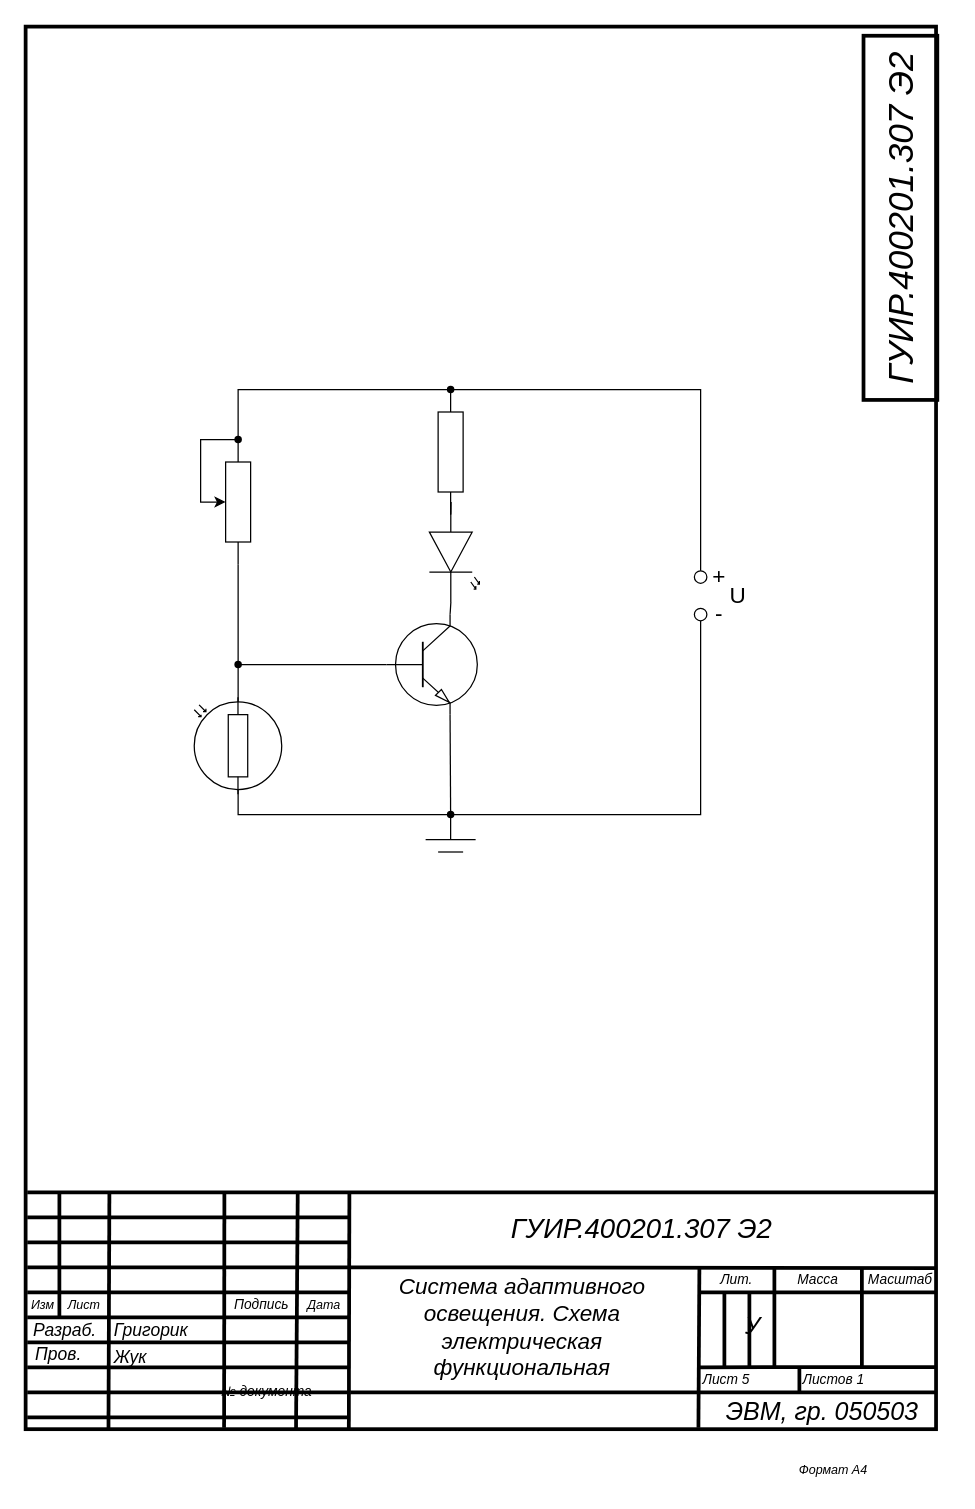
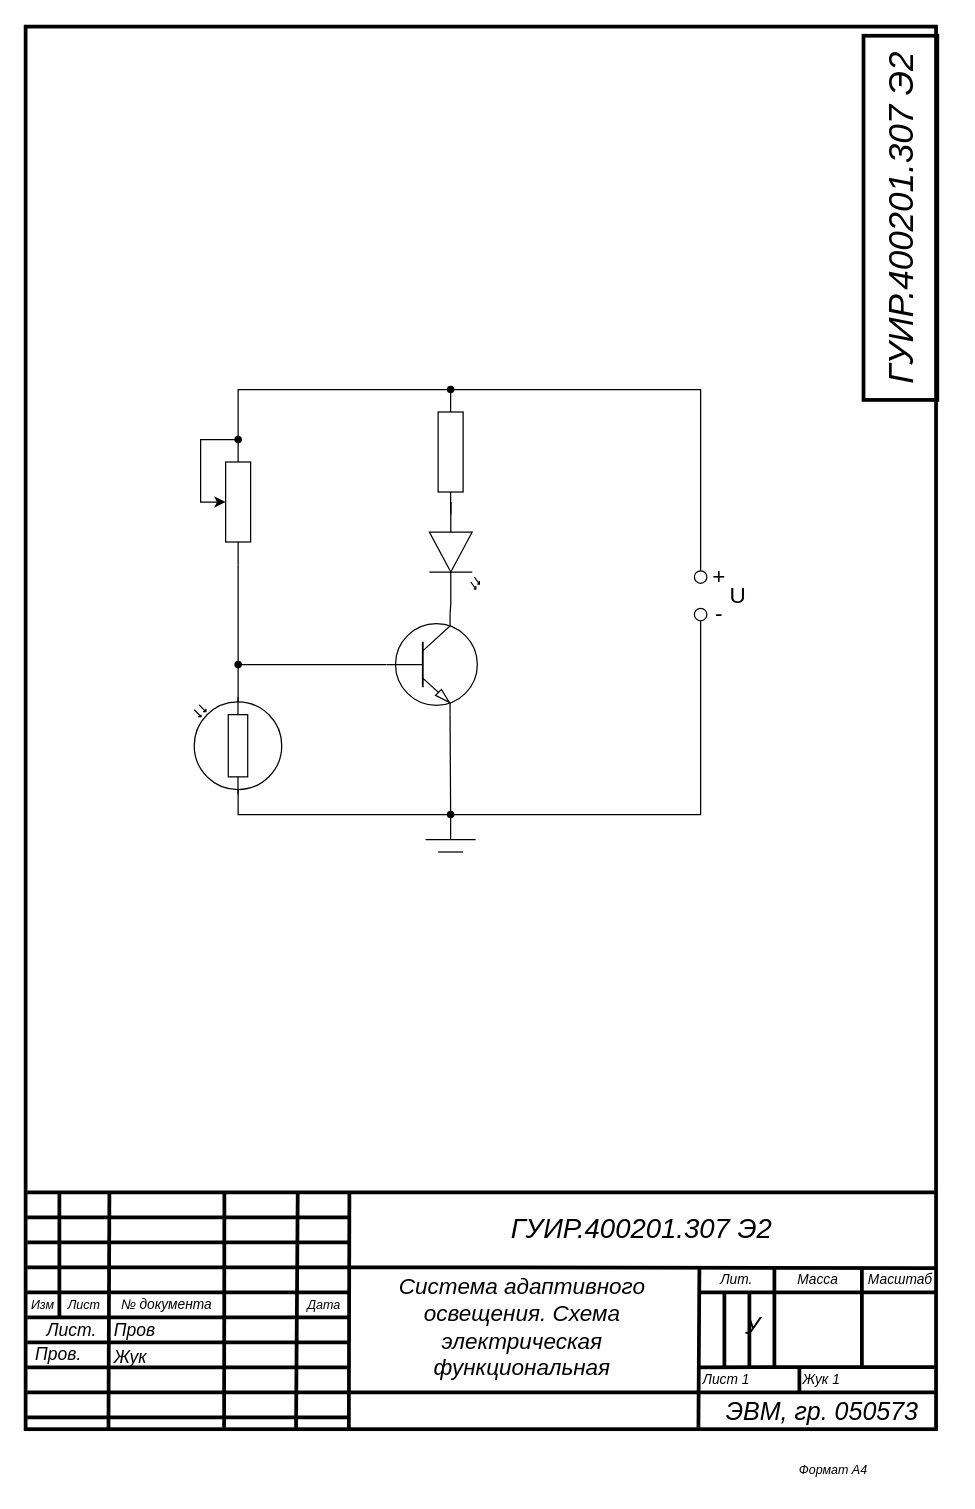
- <mxCell id="30" value="&lt;font style=&quot;font-size:11px;font-family:Arial;color:#000000;direction:ltr;letter-spacing:0px;line-height:120%;opacity:1&quot;&gt;&lt;i&gt;Подпись&lt;br/&gt;&lt;/i&gt;&lt;/font&gt;" style="verticalAlign=middle;align=center;vsdxID=169;fillColor=none;gradientColor=none;shape=stencil(nZBLDoAgDERP0z3SIyjew0SURgSD+Lu9kMZoXLhwN9O+tukAlrNpJg1SzDH4QW/URgNYgZTkjA4UkwJUgGXng+6DX1zLfmoymdXo17xh5zmRJ6Q42BWCfc2oJfdAr+Yv+AP9Cb7OJ3H/2JG1HNGz/84klThPVCc=);strokeColor=none;strokeWidth=3;spacingTop=-1;spacingBottom=-1;spacingLeft=-1;spacingRight=-1;labelBackgroundColor=none;rounded=0;html=1;whiteSpace=wrap;" vertex="1" parent="1"><mxGeometry x="181.01" y="1035.2" width="56" height="16" as="geometry" /></mxCell>
- <mxCell id="39" value="&lt;p style=&quot;margin-left: 0 ; margin-right: 0 ; margin-top: 0px ; margin-bottom: 0px ; text-indent: 0 ; direction: ltr&quot;&gt;&lt;font style=&quot;font-family: &amp;#34;arial&amp;#34; ; color: rgb(0 , 0 , 0) ; direction: ltr ; letter-spacing: 0px ; line-height: 120% ; opacity: 1&quot;&gt;&lt;i&gt;&lt;font style=&quot;font-size: 14px&quot;&gt;Разраб.&lt;/font&gt;&lt;br&gt;&lt;/i&gt;&lt;/font&gt;&lt;/p&gt;" style="verticalAlign=middle;align=right;vsdxID=178;fillColor=none;gradientColor=none;shape=stencil(nZBLDoAgDERP0z3SIyjew0SURgSD+Lu9kMZoXLhwN9O+tukAlrNpJg1SzDH4QW/URgNYgZTkjA4UkwJUgGXng+6DX1zLfmoymdXo17xh5zmRJ6Q42BWCfc2oJfdAr+Yv+AP9Cb7OJ3H/2JG1HNGz/84klThPVCc=);strokeColor=none;strokeWidth=3;spacingTop=-1;spacingBottom=-1;spacingLeft=-1;spacingRight=-1;labelBackgroundColor=none;rounded=0;html=1;whiteSpace=wrap;" vertex="1" parent="1"><mxGeometry x="21.01" y="1055.2" width="57.05" height="17" as="geometry" /></mxCell>
+ <mxCell id="39" value="&lt;p style=&quot;margin-left: 0 ; margin-right: 0 ; margin-top: 0px ; margin-bottom: 0px ; text-indent: 0 ; direction: ltr&quot;&gt;&lt;font style=&quot;font-family: &amp;#34;arial&amp;#34; ; color: rgb(0 , 0 , 0) ; direction: ltr ; letter-spacing: 0px ; line-height: 120% ; opacity: 1&quot;&gt;&lt;i&gt;&lt;font style=&quot;font-size: 14px&quot;&gt;Лист.&lt;/font&gt;&lt;br&gt;&lt;/i&gt;&lt;/font&gt;&lt;/p&gt;" style="verticalAlign=middle;align=right;vsdxID=178;fillColor=none;gradientColor=none;shape=stencil(nZBLDoAgDERP0z3SIyjew0SURgSD+Lu9kMZoXLhwN9O+tukAlrNpJg1SzDH4QW/URgNYgZTkjA4UkwJUgGXng+6DX1zLfmoymdXo17xh5zmRJ6Q42BWCfc2oJfdAr+Yv+AP9Cb7OJ3H/2JG1HNGz/84klThPVCc=);strokeColor=none;strokeWidth=3;spacingTop=-1;spacingBottom=-1;spacingLeft=-1;spacingRight=-1;labelBackgroundColor=none;rounded=0;html=1;whiteSpace=wrap;" vertex="1" parent="1"><mxGeometry x="21.01" y="1055.2" width="57.05" height="17" as="geometry" /></mxCell>
- <mxCell id="37" value="&lt;p style=&quot;margin-left: 0 ; margin-right: 0 ; margin-top: 0px ; margin-bottom: 0px ; text-indent: 0 ; direction: ltr&quot;&gt;&lt;font style=&quot;font-family: &amp;#34;arial&amp;#34; ; color: rgb(0 , 0 , 0) ; direction: ltr ; letter-spacing: 0px ; line-height: 120% ; opacity: 1&quot;&gt;&lt;i&gt;&lt;font style=&quot;font-size: 14px&quot;&gt;Григорик&lt;/font&gt;&lt;br&gt;&lt;/i&gt;&lt;/font&gt;&lt;/p&gt;" style="verticalAlign=middle;align=left;vsdxID=176;fillColor=none;gradientColor=none;shape=stencil(nZBLDoAgDERP0z3SIyjew0SURgSD+Lu9kMZoXLhwN9O+tukAlrNpJg1SzDH4QW/URgNYgZTkjA4UkwJUgGXng+6DX1zLfmoymdXo17xh5zmRJ6Q42BWCfc2oJfdAr+Yv+AP9Cb7OJ3H/2JG1HNGz/84klThPVCc=);strokeColor=none;strokeWidth=3;spacingTop=-1;spacingBottom=-1;spacingLeft=-1;spacingRight=-1;labelBackgroundColor=none;rounded=0;html=1;whiteSpace=wrap;" vertex="1" parent="1"><mxGeometry x="90.01" y="1052.2" width="88" height="24" as="geometry" /></mxCell>
+ <mxCell id="37" value="&lt;p style=&quot;margin-left: 0 ; margin-right: 0 ; margin-top: 0px ; margin-bottom: 0px ; text-indent: 0 ; direction: ltr&quot;&gt;&lt;font style=&quot;font-family: &amp;#34;arial&amp;#34; ; color: rgb(0 , 0 , 0) ; direction: ltr ; letter-spacing: 0px ; line-height: 120% ; opacity: 1&quot;&gt;&lt;i&gt;&lt;font style=&quot;font-size: 14px&quot;&gt;Пров&lt;/font&gt;&lt;br&gt;&lt;/i&gt;&lt;/font&gt;&lt;/p&gt;" style="verticalAlign=middle;align=left;vsdxID=176;fillColor=none;gradientColor=none;shape=stencil(nZBLDoAgDERP0z3SIyjew0SURgSD+Lu9kMZoXLhwN9O+tukAlrNpJg1SzDH4QW/URgNYgZTkjA4UkwJUgGXng+6DX1zLfmoymdXo17xh5zmRJ6Q42BWCfc2oJfdAr+Yv+AP9Cb7OJ3H/2JG1HNGz/84klThPVCc=);strokeColor=none;strokeWidth=3;spacingTop=-1;spacingBottom=-1;spacingLeft=-1;spacingRight=-1;labelBackgroundColor=none;rounded=0;html=1;whiteSpace=wrap;" vertex="1" parent="1"><mxGeometry x="90.01" y="1052.2" width="88" height="24" as="geometry" /></mxCell>
- <mxCell id="35" value="&lt;p style=&quot;margin-left: 0 ; margin-right: 0 ; margin-top: 0px ; margin-bottom: 0px ; text-indent: 0 ; direction: ltr&quot;&gt;&lt;font style=&quot;font-size: 11px ; font-family: &amp;#34;arial&amp;#34; ; color: #000000 ; direction: ltr ; letter-spacing: 0px ; line-height: 120% ; opacity: 1&quot;&gt;&lt;i&gt;Лист 5&lt;/i&gt;&lt;/font&gt;&lt;font style=&quot;font-size: 11px ; font-family: &amp;#34;arial&amp;#34; ; color: #000000 ; direction: ltr ; letter-spacing: 0px ; line-height: 120% ; opacity: 1&quot;&gt;&lt;i&gt;&amp;nbsp;&lt;br&gt;&lt;/i&gt;&lt;/font&gt;&lt;/p&gt;" style="verticalAlign=middle;align=left;vsdxID=174;fillColor=none;gradientColor=none;shape=stencil(nZBLDoAgDERP0z3SIyjew0SURgSD+Lu9kMZoXLhwN9O+tukAlrNpJg1SzDH4QW/URgNYgZTkjA4UkwJUgGXng+6DX1zLfmoymdXo17xh5zmRJ6Q42BWCfc2oJfdAr+Yv+AP9Cb7OJ3H/2JG1HNGz/84klThPVCc=);strokeColor=none;strokeWidth=3;spacingTop=-1;spacingBottom=-1;spacingLeft=-1;spacingRight=-1;labelBackgroundColor=none;rounded=0;html=1;whiteSpace=wrap;" vertex="1" parent="1"><mxGeometry x="561.01" y="1095.2" width="132.8" height="16" as="geometry" /></mxCell>
+ <mxCell id="35" value="&lt;p style=&quot;margin-left: 0 ; margin-right: 0 ; margin-top: 0px ; margin-bottom: 0px ; text-indent: 0 ; direction: ltr&quot;&gt;&lt;font style=&quot;font-size: 11px ; font-family: &amp;#34;arial&amp;#34; ; color: #000000 ; direction: ltr ; letter-spacing: 0px ; line-height: 120% ; opacity: 1&quot;&gt;&lt;i&gt;Лист 1&lt;/i&gt;&lt;/font&gt;&lt;font style=&quot;font-size: 11px ; font-family: &amp;#34;arial&amp;#34; ; color: #000000 ; direction: ltr ; letter-spacing: 0px ; line-height: 120% ; opacity: 1&quot;&gt;&lt;i&gt;&amp;nbsp;&lt;br&gt;&lt;/i&gt;&lt;/font&gt;&lt;/p&gt;" style="verticalAlign=middle;align=left;vsdxID=174;fillColor=none;gradientColor=none;shape=stencil(nZBLDoAgDERP0z3SIyjew0SURgSD+Lu9kMZoXLhwN9O+tukAlrNpJg1SzDH4QW/URgNYgZTkjA4UkwJUgGXng+6DX1zLfmoymdXo17xh5zmRJ6Q42BWCfc2oJfdAr+Yv+AP9Cb7OJ3H/2JG1HNGz/84klThPVCc=);strokeColor=none;strokeWidth=3;spacingTop=-1;spacingBottom=-1;spacingLeft=-1;spacingRight=-1;labelBackgroundColor=none;rounded=0;html=1;whiteSpace=wrap;" vertex="1" parent="1"><mxGeometry x="561.01" y="1095.2" width="132.8" height="16" as="geometry" /></mxCell>
- <mxCell id="36" value="&lt;p style=&quot;align:left;margin-left:0;margin-right:0;margin-top:0px;margin-bottom:0px;text-indent:0;valign:middle;direction:ltr;&quot;&gt;&lt;font style=&quot;font-size:11px;font-family:Arial;color:#000000;direction:ltr;letter-spacing:0px;line-height:120%;opacity:1&quot;&gt;&lt;i&gt;Листов             1&lt;/i&gt;&lt;/font&gt;&lt;font style=&quot;font-size:11px;font-family:Arial;color:#000000;direction:ltr;letter-spacing:0px;line-height:120%;opacity:1&quot;&gt;&lt;i&gt;&lt;br/&gt;&lt;/i&gt;&lt;/font&gt;&lt;/p&gt;" style="verticalAlign=middle;align=left;vsdxID=175;fillColor=none;gradientColor=none;shape=stencil(nZBLDoAgDERP0z3SIyjew0SURgSD+Lu9kMZoXLhwN9O+tukAlrNpJg1SzDH4QW/URgNYgZTkjA4UkwJUgGXng+6DX1zLfmoymdXo17xh5zmRJ6Q42BWCfc2oJfdAr+Yv+AP9Cb7OJ3H/2JG1HNGz/84klThPVCc=);strokeColor=none;strokeWidth=3;spacingTop=-1;spacingBottom=-1;spacingLeft=-1;spacingRight=-1;labelBackgroundColor=none;rounded=0;html=1;whiteSpace=wrap;" vertex="1" parent="1"><mxGeometry x="641.01" y="1095.2" width="116" height="16" as="geometry" /></mxCell>
+ <mxCell id="36" value="&lt;p style=&quot;align:left;margin-left:0;margin-right:0;margin-top:0px;margin-bottom:0px;text-indent:0;valign:middle;direction:ltr;&quot;&gt;&lt;font style=&quot;font-size:11px;font-family:Arial;color:#000000;direction:ltr;letter-spacing:0px;line-height:120%;opacity:1&quot;&gt;&lt;i&gt;Жук             1&lt;/i&gt;&lt;/font&gt;&lt;font style=&quot;font-size:11px;font-family:Arial;color:#000000;direction:ltr;letter-spacing:0px;line-height:120%;opacity:1&quot;&gt;&lt;i&gt;&lt;br/&gt;&lt;/i&gt;&lt;/font&gt;&lt;/p&gt;" style="verticalAlign=middle;align=left;vsdxID=175;fillColor=none;gradientColor=none;shape=stencil(nZBLDoAgDERP0z3SIyjew0SURgSD+Lu9kMZoXLhwN9O+tukAlrNpJg1SzDH4QW/URgNYgZTkjA4UkwJUgGXng+6DX1zLfmoymdXo17xh5zmRJ6Q42BWCfc2oJfdAr+Yv+AP9Cb7OJ3H/2JG1HNGz/84klThPVCc=);strokeColor=none;strokeWidth=3;spacingTop=-1;spacingBottom=-1;spacingLeft=-1;spacingRight=-1;labelBackgroundColor=none;rounded=0;html=1;whiteSpace=wrap;" vertex="1" parent="1"><mxGeometry x="641.01" y="1095.2" width="116" height="16" as="geometry" /></mxCell>
- <mxCell id="29" value="&lt;font style=&quot;font-size:11px;font-family:Arial;color:#000000;direction:ltr;letter-spacing:0px;line-height:120%;opacity:1&quot;&gt;&lt;i&gt;№ документа&lt;br/&gt;&lt;/i&gt;&lt;/font&gt;" style="verticalAlign=middle;align=center;vsdxID=168;fillColor=none;gradientColor=none;shape=stencil(nZBLDoAgDERP0z3SIyjew0SURgSD+Lu9kMZoXLhwN9O+tukAlrNpJg1SzDH4QW/URgNYgZTkjA4UkwJUgGXng+6DX1zLfmoymdXo17xh5zmRJ6Q42BWCfc2oJfdAr+Yv+AP9Cb7OJ3H/2JG1HNGz/84klThPVCc=);strokeColor=none;strokeWidth=3;spacingTop=-1;spacingBottom=-1;spacingLeft=-1;spacingRight=-1;labelBackgroundColor=none;rounded=0;html=1;whiteSpace=wrap;" vertex="1" parent="1"><mxGeometry x="169.01" y="1105.2" width="88" height="16" as="geometry" /></mxCell>
+ <mxCell id="29" value="&lt;font style=&quot;font-size:11px;font-family:Arial;color:#000000;direction:ltr;letter-spacing:0px;line-height:120%;opacity:1&quot;&gt;&lt;i&gt;№ документа&lt;br/&gt;&lt;/i&gt;&lt;/font&gt;" style="verticalAlign=middle;align=center;vsdxID=168;fillColor=none;gradientColor=none;shape=stencil(nZBLDoAgDERP0z3SIyjew0SURgSD+Lu9kMZoXLhwN9O+tukAlrNpJg1SzDH4QW/URgNYgZTkjA4UkwJUgGXng+6DX1zLfmoymdXo17xh5zmRJ6Q42BWCfc2oJfdAr+Yv+AP9Cb7OJ3H/2JG1HNGz/84klThPVCc=);strokeColor=none;strokeWidth=3;spacingTop=-1;spacingBottom=-1;spacingLeft=-1;spacingRight=-1;labelBackgroundColor=none;rounded=0;html=1;whiteSpace=wrap;" vertex="1" parent="1"><mxGeometry x="89.01" y="1035.2" width="88" height="16" as="geometry" /></mxCell>
- <mxCell id="41" value="&lt;p style=&quot;margin-left: 0 ; margin-right: 0 ; margin-top: 0px ; margin-bottom: 0px ; text-indent: 0 ; direction: ltr&quot;&gt;&lt;font style=&quot;font-family: &amp;#34;arial&amp;#34; ; color: rgb(0 , 0 , 0) ; direction: ltr ; letter-spacing: 0px ; line-height: 120% ; opacity: 1&quot; size=&quot;1&quot;&gt;&lt;i style=&quot;font-size: 20px&quot;&gt;ЭВМ, гр. 050503&lt;/i&gt;&lt;/font&gt;&lt;font style=&quot;font-size: 19px ; font-family: &amp;#34;arial&amp;#34; ; color: #000000 ; direction: ltr ; letter-spacing: 0px ; line-height: 120% ; opacity: 1&quot;&gt;&lt;i&gt;&lt;br&gt;&lt;/i&gt;&lt;/font&gt;&lt;/p&gt;" style="verticalAlign=middle;align=center;vsdxID=180;fillColor=none;gradientColor=none;shape=stencil(nZBLDoAgDERP0z3SIyjew0SURgSD+Lu9kMZoXLhwN9O+tukAlrNpJg1SzDH4QW/URgNYgZTkjA4UkwJUgGXng+6DX1zLfmoymdXo17xh5zmRJ6Q42BWCfc2oJfdAr+Yv+AP9Cb7OJ3H/2JG1HNGz/84klThPVCc=);strokeColor=none;strokeWidth=3;spacingTop=-1;spacingBottom=-1;spacingLeft=-1;spacingRight=-1;labelBackgroundColor=none;rounded=0;html=1;whiteSpace=wrap;" vertex="1" parent="1"><mxGeometry x="561.01" y="1110.68" width="193" height="39.37" as="geometry" /></mxCell>
+ <mxCell id="41" value="&lt;p style=&quot;margin-left: 0 ; margin-right: 0 ; margin-top: 0px ; margin-bottom: 0px ; text-indent: 0 ; direction: ltr&quot;&gt;&lt;font style=&quot;font-family: &amp;#34;arial&amp;#34; ; color: rgb(0 , 0 , 0) ; direction: ltr ; letter-spacing: 0px ; line-height: 120% ; opacity: 1&quot; size=&quot;1&quot;&gt;&lt;i style=&quot;font-size: 20px&quot;&gt;ЭВМ, гр. 050573&lt;/i&gt;&lt;/font&gt;&lt;font style=&quot;font-size: 19px ; font-family: &amp;#34;arial&amp;#34; ; color: #000000 ; direction: ltr ; letter-spacing: 0px ; line-height: 120% ; opacity: 1&quot;&gt;&lt;i&gt;&lt;br&gt;&lt;/i&gt;&lt;/font&gt;&lt;/p&gt;" style="verticalAlign=middle;align=center;vsdxID=180;fillColor=none;gradientColor=none;shape=stencil(nZBLDoAgDERP0z3SIyjew0SURgSD+Lu9kMZoXLhwN9O+tukAlrNpJg1SzDH4QW/URgNYgZTkjA4UkwJUgGXng+6DX1zLfmoymdXo17xh5zmRJ6Q42BWCfc2oJfdAr+Yv+AP9Cb7OJ3H/2JG1HNGz/84klThPVCc=);strokeColor=none;strokeWidth=3;spacingTop=-1;spacingBottom=-1;spacingLeft=-1;spacingRight=-1;labelBackgroundColor=none;rounded=0;html=1;whiteSpace=wrap;" vertex="1" parent="1"><mxGeometry x="561.01" y="1110.68" width="193" height="39.37" as="geometry" /></mxCell>
